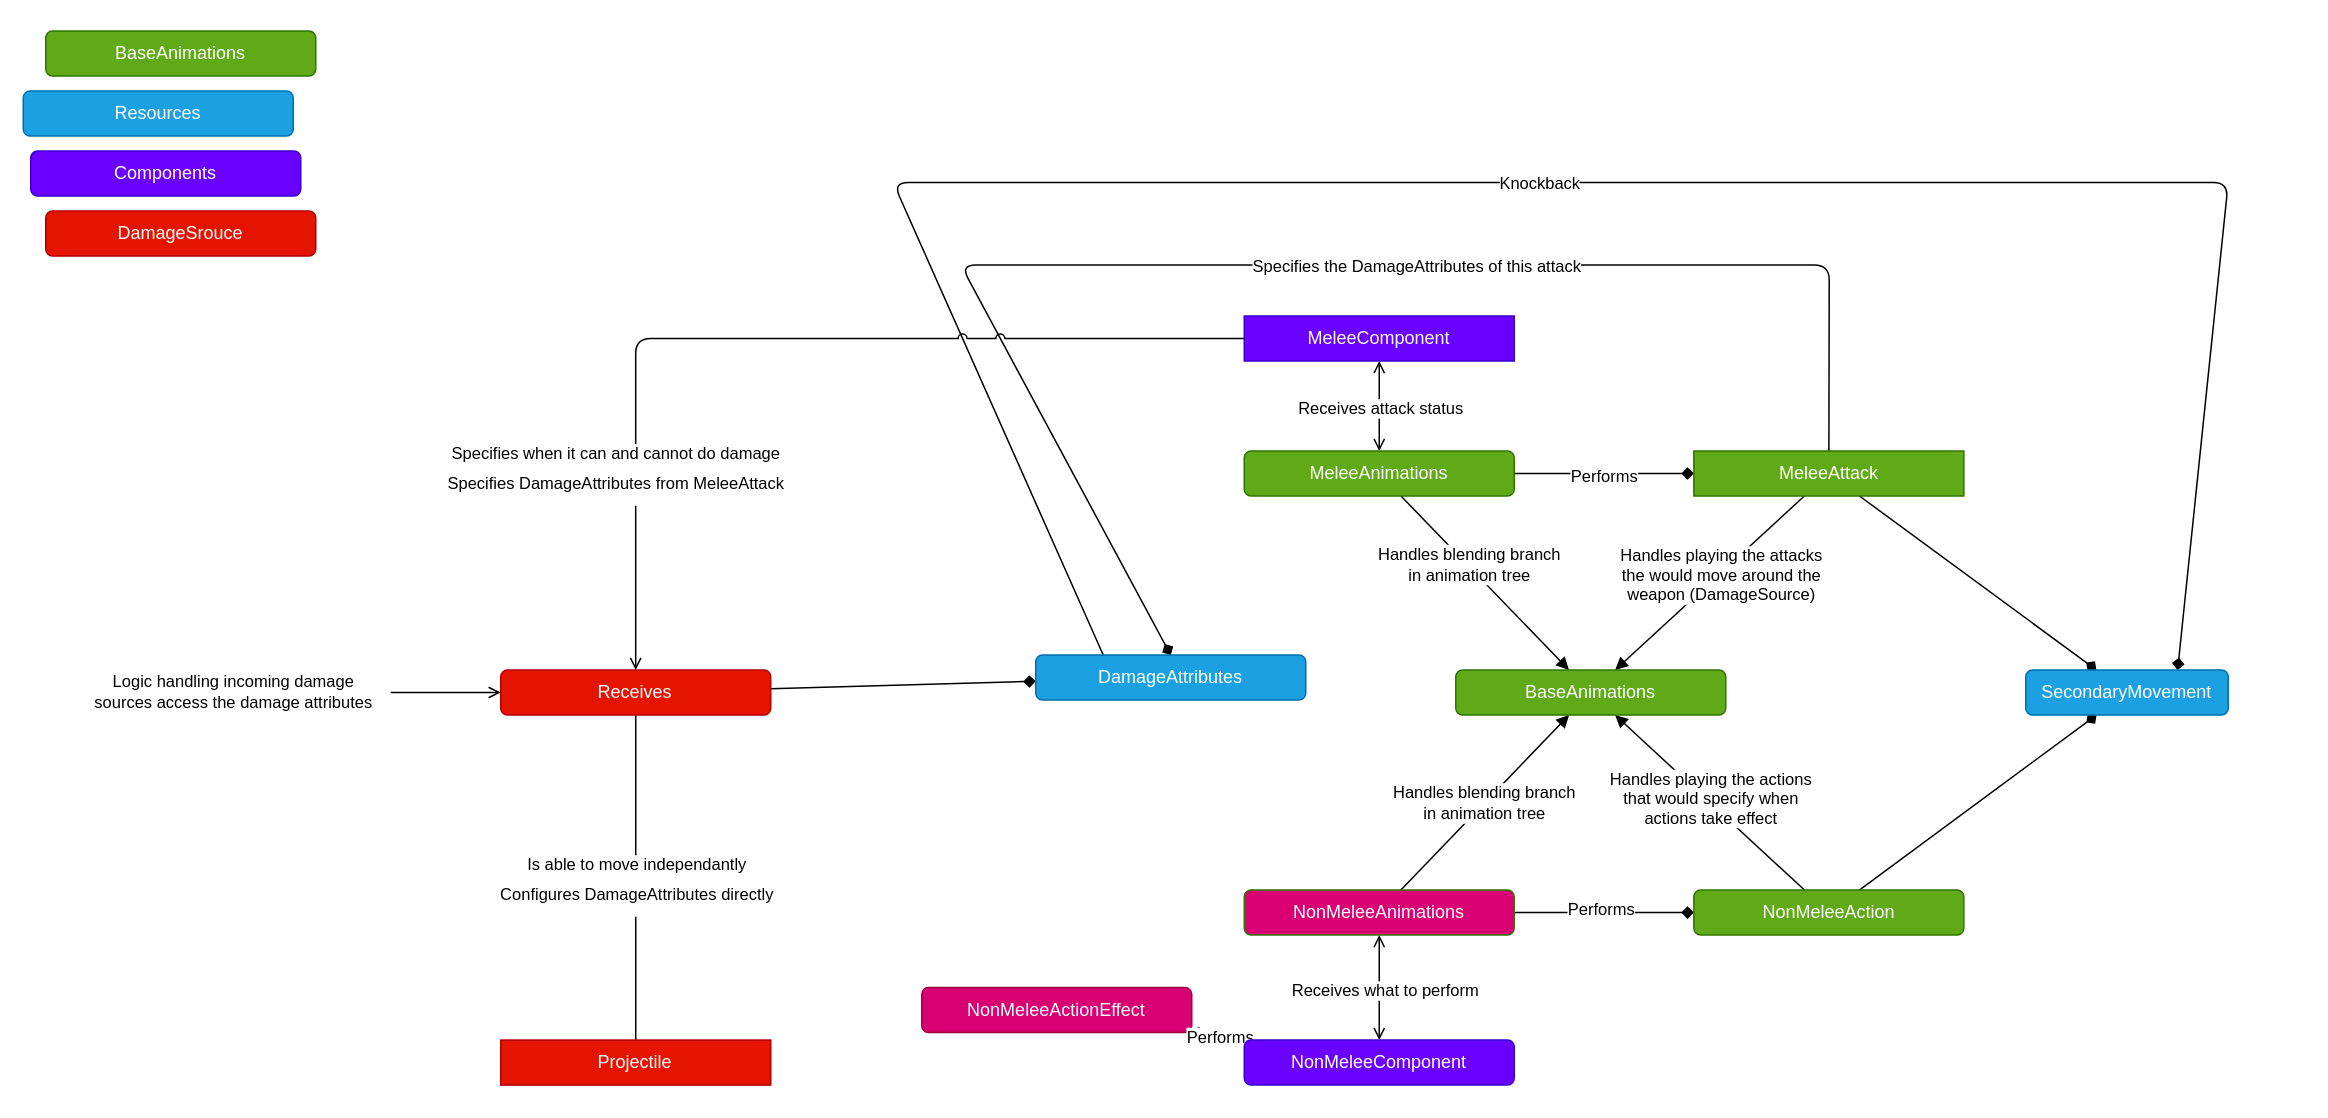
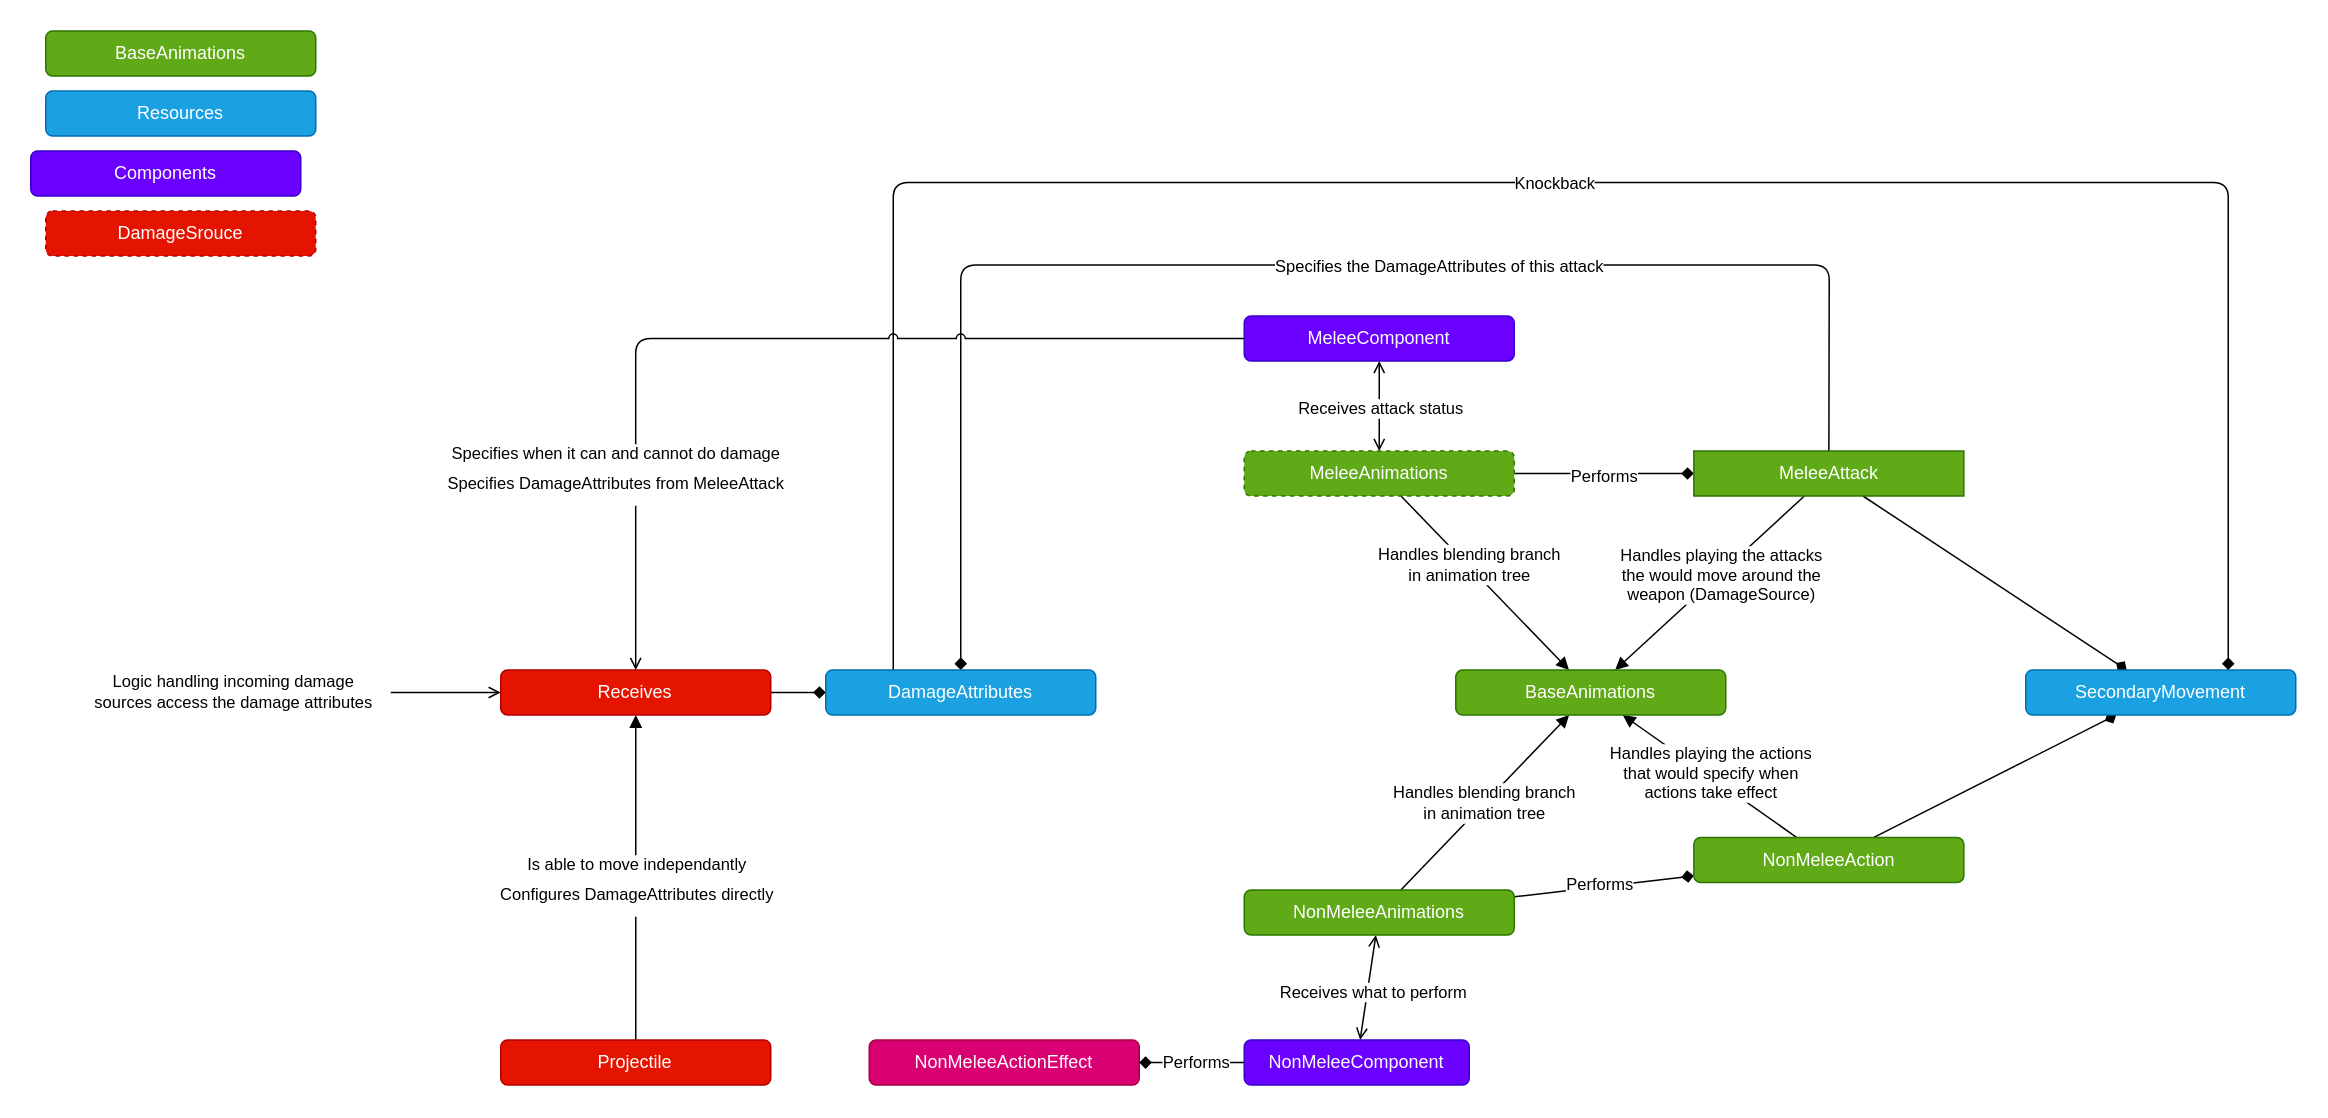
- <mxCell id="46" value="Resources" style="rounded=1;whiteSpace=wrap;html=1;fillColor=#1ba1e2;fontColor=#ffffff;strokeColor=#006EAF;" parent="1" vertex="1"><mxGeometry x="15" y="60" width="180" height="30" as="geometry" /></mxCell>
+ <mxCell id="46" value="Resources" style="rounded=1;whiteSpace=wrap;html=1;fillColor=#1ba1e2;fontColor=#ffffff;strokeColor=#006EAF;" parent="1" vertex="1"><mxGeometry x="30" y="60" width="180" height="30" as="geometry" /></mxCell>
- <mxCell id="49" value="DamageSrouce" style="rounded=1;whiteSpace=wrap;html=1;fillColor=#e51400;fontColor=#ffffff;strokeColor=#B20000;" parent="1" vertex="1"><mxGeometry x="30" y="140" width="180" height="30" as="geometry" /></mxCell>
+ <mxCell id="49" value="DamageSrouce" style="rounded=1;whiteSpace=wrap;html=1;fillColor=#e51400;fontColor=#ffffff;strokeColor=#B20000;dashed=1;" parent="1" vertex="1"><mxGeometry x="30" y="140" width="180" height="30" as="geometry" /></mxCell>
- <mxCell id="21" value="MeleeComponent" style="whiteSpace=wrap;html=1;fillColor=#6a00ff;fontColor=#ffffff;strokeColor=#3700CC;rounded=0;" parent="1" vertex="1"><mxGeometry x="829" y="210" width="180" height="30" as="geometry" /></mxCell>
+ <mxCell id="21" value="MeleeComponent" style="rounded=1;whiteSpace=wrap;html=1;fillColor=#6a00ff;fontColor=#ffffff;strokeColor=#3700CC;" parent="1" vertex="1"><mxGeometry x="829" y="210" width="180" height="30" as="geometry" /></mxCell>
- <mxCell id="27" value="MeleeAnimations" style="rounded=1;whiteSpace=wrap;html=1;fillColor=#60a917;fontColor=#ffffff;strokeColor=#2D7600;" parent="1" vertex="1"><mxGeometry x="829" y="300" width="180" height="30" as="geometry" /></mxCell>
+ <mxCell id="27" value="MeleeAnimations" style="rounded=1;whiteSpace=wrap;html=1;fillColor=#60a917;fontColor=#ffffff;strokeColor=#2D7600;dashed=1;" parent="1" vertex="1"><mxGeometry x="829" y="300" width="180" height="30" as="geometry" /></mxCell>
- <mxCell id="42" value="DamageAttributes" style="rounded=1;whiteSpace=wrap;html=1;fillColor=#1ba1e2;fontColor=#ffffff;strokeColor=#006EAF;" parent="1" vertex="1"><mxGeometry x="690" y="436" width="180" height="30" as="geometry" /></mxCell>
+ <mxCell id="42" value="DamageAttributes" style="rounded=1;whiteSpace=wrap;html=1;fillColor=#1ba1e2;fontColor=#ffffff;strokeColor=#006EAF;" parent="1" vertex="1"><mxGeometry x="550" y="446" width="180" height="30" as="geometry" /></mxCell>
- <mxCell id="45" value="SecondaryMovement" style="rounded=1;whiteSpace=wrap;html=1;fillColor=#1ba1e2;fontColor=#ffffff;strokeColor=#006EAF;" parent="1" vertex="1"><mxGeometry x="1350" y="446" width="135" height="30" as="geometry" /></mxCell>
+ <mxCell id="45" value="SecondaryMovement" style="rounded=1;whiteSpace=wrap;html=1;fillColor=#1ba1e2;fontColor=#ffffff;strokeColor=#006EAF;" parent="1" vertex="1"><mxGeometry x="1350" y="446" width="180" height="30" as="geometry" /></mxCell>
- <mxCell id="6" style="rounded=0;orthogonalLoop=1;jettySize=auto;html=1;endArrow=none;endFill=1;curved=0;" parent="1" source="8" target="10" edge="1"><mxGeometry relative="1" as="geometry" /></mxCell>
+ <mxCell id="6" style="rounded=0;orthogonalLoop=1;jettySize=auto;html=1;endArrow=block;endFill=1;curved=0;" parent="1" source="8" target="10" edge="1"><mxGeometry relative="1" as="geometry" /></mxCell>
- <mxCell id="36" value="NonMeleeAnimations" style="rounded=1;whiteSpace=wrap;html=1;fillColor=#d80073;fontColor=#ffffff;strokeColor=#2D7600;" parent="1" vertex="1"><mxGeometry x="829" y="592.71" width="180" height="30" as="geometry" /></mxCell>
+ <mxCell id="36" value="NonMeleeAnimations" style="rounded=1;whiteSpace=wrap;html=1;fillColor=#60a917;fontColor=#ffffff;strokeColor=#2D7600;" parent="1" vertex="1"><mxGeometry x="829" y="592.71" width="180" height="30" as="geometry" /></mxCell>
- <mxCell id="40" value="NonMeleeAction" style="rounded=1;whiteSpace=wrap;html=1;fillColor=#60a917;fontColor=#ffffff;strokeColor=#2D7600;" parent="1" vertex="1"><mxGeometry x="1128.73" y="592.71" width="180" height="30" as="geometry" /></mxCell>
+ <mxCell id="40" value="NonMeleeAction" style="rounded=1;whiteSpace=wrap;html=1;fillColor=#60a917;fontColor=#ffffff;strokeColor=#2D7600;" parent="1" vertex="1"><mxGeometry x="1128.73" y="557.71" width="180" height="30" as="geometry" /></mxCell>
- <mxCell id="11" value="NonMeleeActionEffect" style="rounded=1;whiteSpace=wrap;html=1;fillColor=#d80073;strokeColor=#A50040;fontColor=#ffffff;" parent="1" vertex="1"><mxGeometry x="614" y="657.71" width="180" height="30" as="geometry" /></mxCell>
+ <mxCell id="11" value="NonMeleeActionEffect" style="rounded=1;whiteSpace=wrap;html=1;fillColor=#d80073;strokeColor=#A50040;fontColor=#ffffff;" parent="1" vertex="1"><mxGeometry x="579" y="692.71" width="180" height="30" as="geometry" /></mxCell>
- <mxCell id="8" value="Projectile" style="whiteSpace=wrap;html=1;fillColor=#e51400;fontColor=#ffffff;strokeColor=#B20000;rounded=0;" parent="1" vertex="1"><mxGeometry x="333.33" y="692.71" width="180" height="30" as="geometry" /></mxCell>
+ <mxCell id="8" value="Projectile" style="rounded=1;whiteSpace=wrap;html=1;fillColor=#e51400;fontColor=#ffffff;strokeColor=#B20000;" parent="1" vertex="1"><mxGeometry x="333.33" y="692.71" width="180" height="30" as="geometry" /></mxCell>
- <mxCell id="16" value="NonMeleeComponent" style="rounded=1;whiteSpace=wrap;html=1;fillColor=#6a00ff;fontColor=#ffffff;strokeColor=#3700CC;" parent="1" vertex="1"><mxGeometry x="829" y="692.71" width="180" height="30" as="geometry" /></mxCell>
+ <mxCell id="16" value="NonMeleeComponent" style="rounded=1;whiteSpace=wrap;html=1;fillColor=#6a00ff;fontColor=#ffffff;strokeColor=#3700CC;" parent="1" vertex="1"><mxGeometry x="829" y="692.71" width="150" height="30" as="geometry" /></mxCell>
